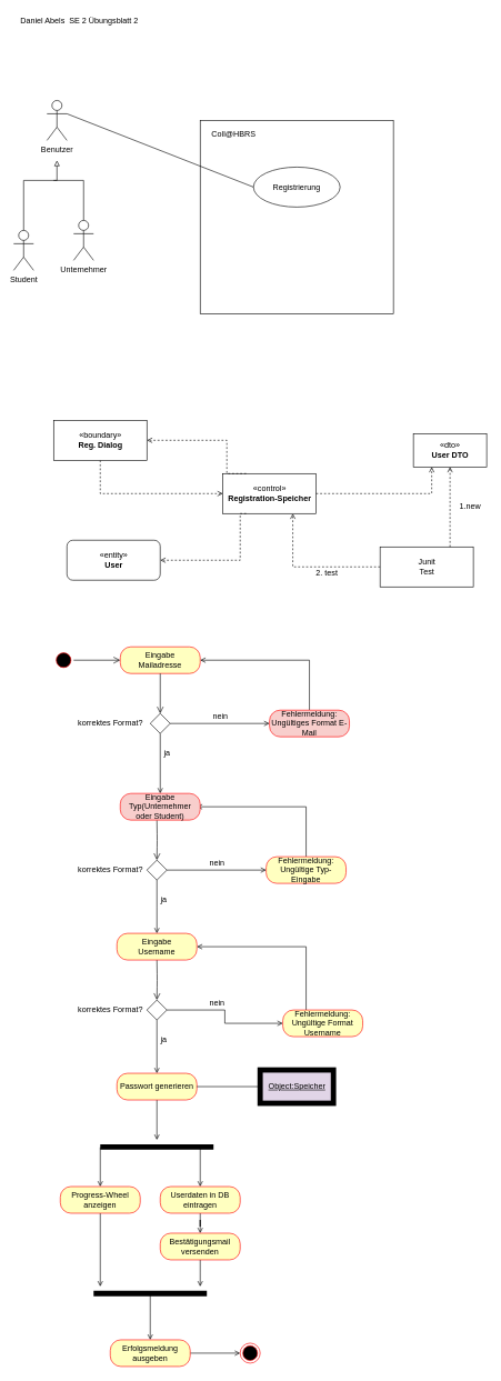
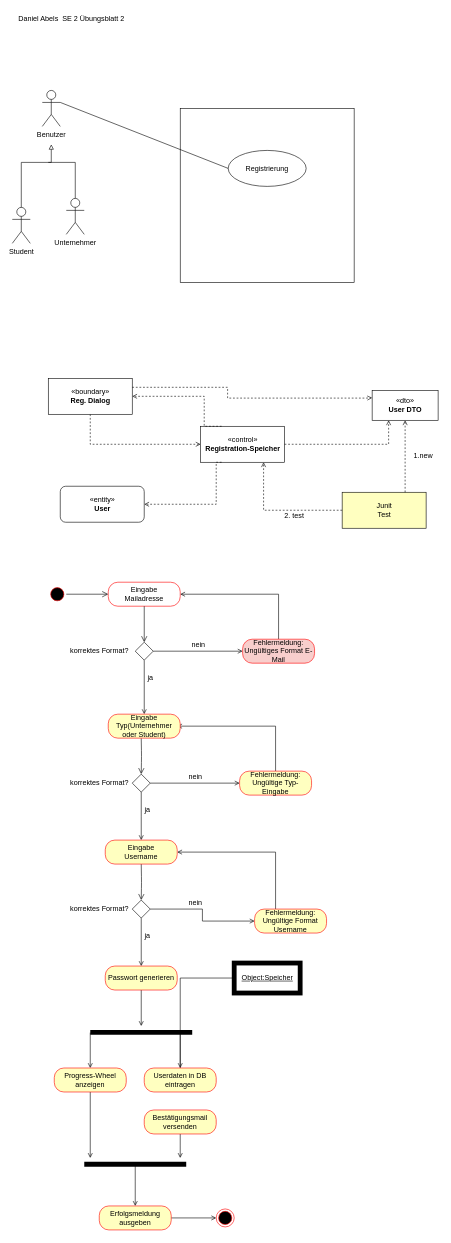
- <mxCell id="10" value="Coll@HBRS" style="text;html=1;align=center;verticalAlign=middle;resizable=0;points=[];autosize=1;" vertex="1" parent="1"><mxGeometry x="310" y="190" width="80" height="20" as="geometry" /></mxCell>
+ <mxCell id="20" style="edgeStyle=orthogonalEdgeStyle;rounded=0;orthogonalLoop=1;jettySize=auto;html=1;entryX=0;entryY=0.25;entryDx=0;entryDy=0;endArrow=open;endFill=0;dashed=1;exitX=1;exitY=0.25;exitDx=0;exitDy=0;" edge="1" parent="1" source="16" target="12"><mxGeometry relative="1" as="geometry"><mxPoint x="379" y="720" as="sourcePoint" /><mxPoint x="230" y="670" as="targetPoint" /><Array as="points"><mxPoint x="379" y="645" /><mxPoint x="379" y="663" /><mxPoint x="610" y="663" /></Array></mxGeometry></mxCell>
- <mxCell id="17" value="Junit&lt;br&gt;Test" style="html=1;" vertex="1" parent="1"><mxGeometry x="570" y="820" width="140" height="60" as="geometry" /></mxCell>
+ <mxCell id="17" value="Junit&lt;br&gt;Test" style="html=1;fillColor=#ffffc0;" vertex="1" parent="1"><mxGeometry x="570" y="820" width="140" height="60" as="geometry" /></mxCell>
- <mxCell id="28" value="Eingabe&lt;br&gt;Mailadresse" style="rounded=1;whiteSpace=wrap;html=1;arcSize=40;fontColor=#000000;fillColor=#ffffc0;strokeColor=#ff0000;" vertex="1" parent="1"><mxGeometry x="180" y="970" width="120" height="40" as="geometry" /></mxCell>
+ <mxCell id="28" value="Eingabe&lt;br&gt;Mailadresse" style="rounded=1;whiteSpace=wrap;html=1;arcSize=40;fontColor=#000000;fillColor=#ffffff;strokeColor=#ff0000;" vertex="1" parent="1"><mxGeometry x="180" y="970" width="120" height="40" as="geometry" /></mxCell>
- <mxCell id="45" value="Eingabe&lt;br&gt;Typ(Unternehmer oder Student)" style="rounded=1;whiteSpace=wrap;html=1;arcSize=40;fontColor=#000000;fillColor=#f8cecc;strokeColor=#ff0000;" vertex="1" parent="1"><mxGeometry x="180" y="1190" width="120" height="40" as="geometry" /></mxCell>
+ <mxCell id="45" value="Eingabe&lt;br&gt;Typ(Unternehmer oder Student)" style="rounded=1;whiteSpace=wrap;html=1;arcSize=40;fontColor=#000000;fillColor=#ffffc0;strokeColor=#ff0000;" vertex="1" parent="1"><mxGeometry x="180" y="1190" width="120" height="40" as="geometry" /></mxCell>
- <mxCell id="63" style="edgeStyle=orthogonalEdgeStyle;rounded=0;orthogonalLoop=1;jettySize=auto;html=1;entryX=1;entryY=0.5;entryDx=0;entryDy=0;endArrow=none;endFill=0;" edge="1" parent="1" source="64" target="62"><mxGeometry relative="1" as="geometry" /></mxCell>
+ <mxCell id="63" style="edgeStyle=orthogonalEdgeStyle;rounded=0;orthogonalLoop=1;jettySize=auto;html=1;endArrow=none;endFill=0;" edge="1" parent="1" source="64" target="68"><mxGeometry relative="1" as="geometry" /></mxCell>
- <mxCell id="64" value="&lt;u&gt;Object:Speicher&lt;/u&gt;" style="html=1;strokeWidth=8;fillColor=#e1d5e7;" vertex="1" parent="1"><mxGeometry x="390" y="1605" width="110" height="50" as="geometry" /></mxCell>
+ <mxCell id="64" value="&lt;u&gt;Object:Speicher&lt;/u&gt;" style="html=1;strokeWidth=8;" vertex="1" parent="1"><mxGeometry x="390" y="1605" width="110" height="50" as="geometry" /></mxCell>
- <mxCell id="67" style="edgeStyle=orthogonalEdgeStyle;rounded=0;orthogonalLoop=1;jettySize=auto;html=1;endArrow=open;endFill=0;" edge="1" parent="1" source="68" target="70"><mxGeometry relative="1" as="geometry" /></mxCell>
